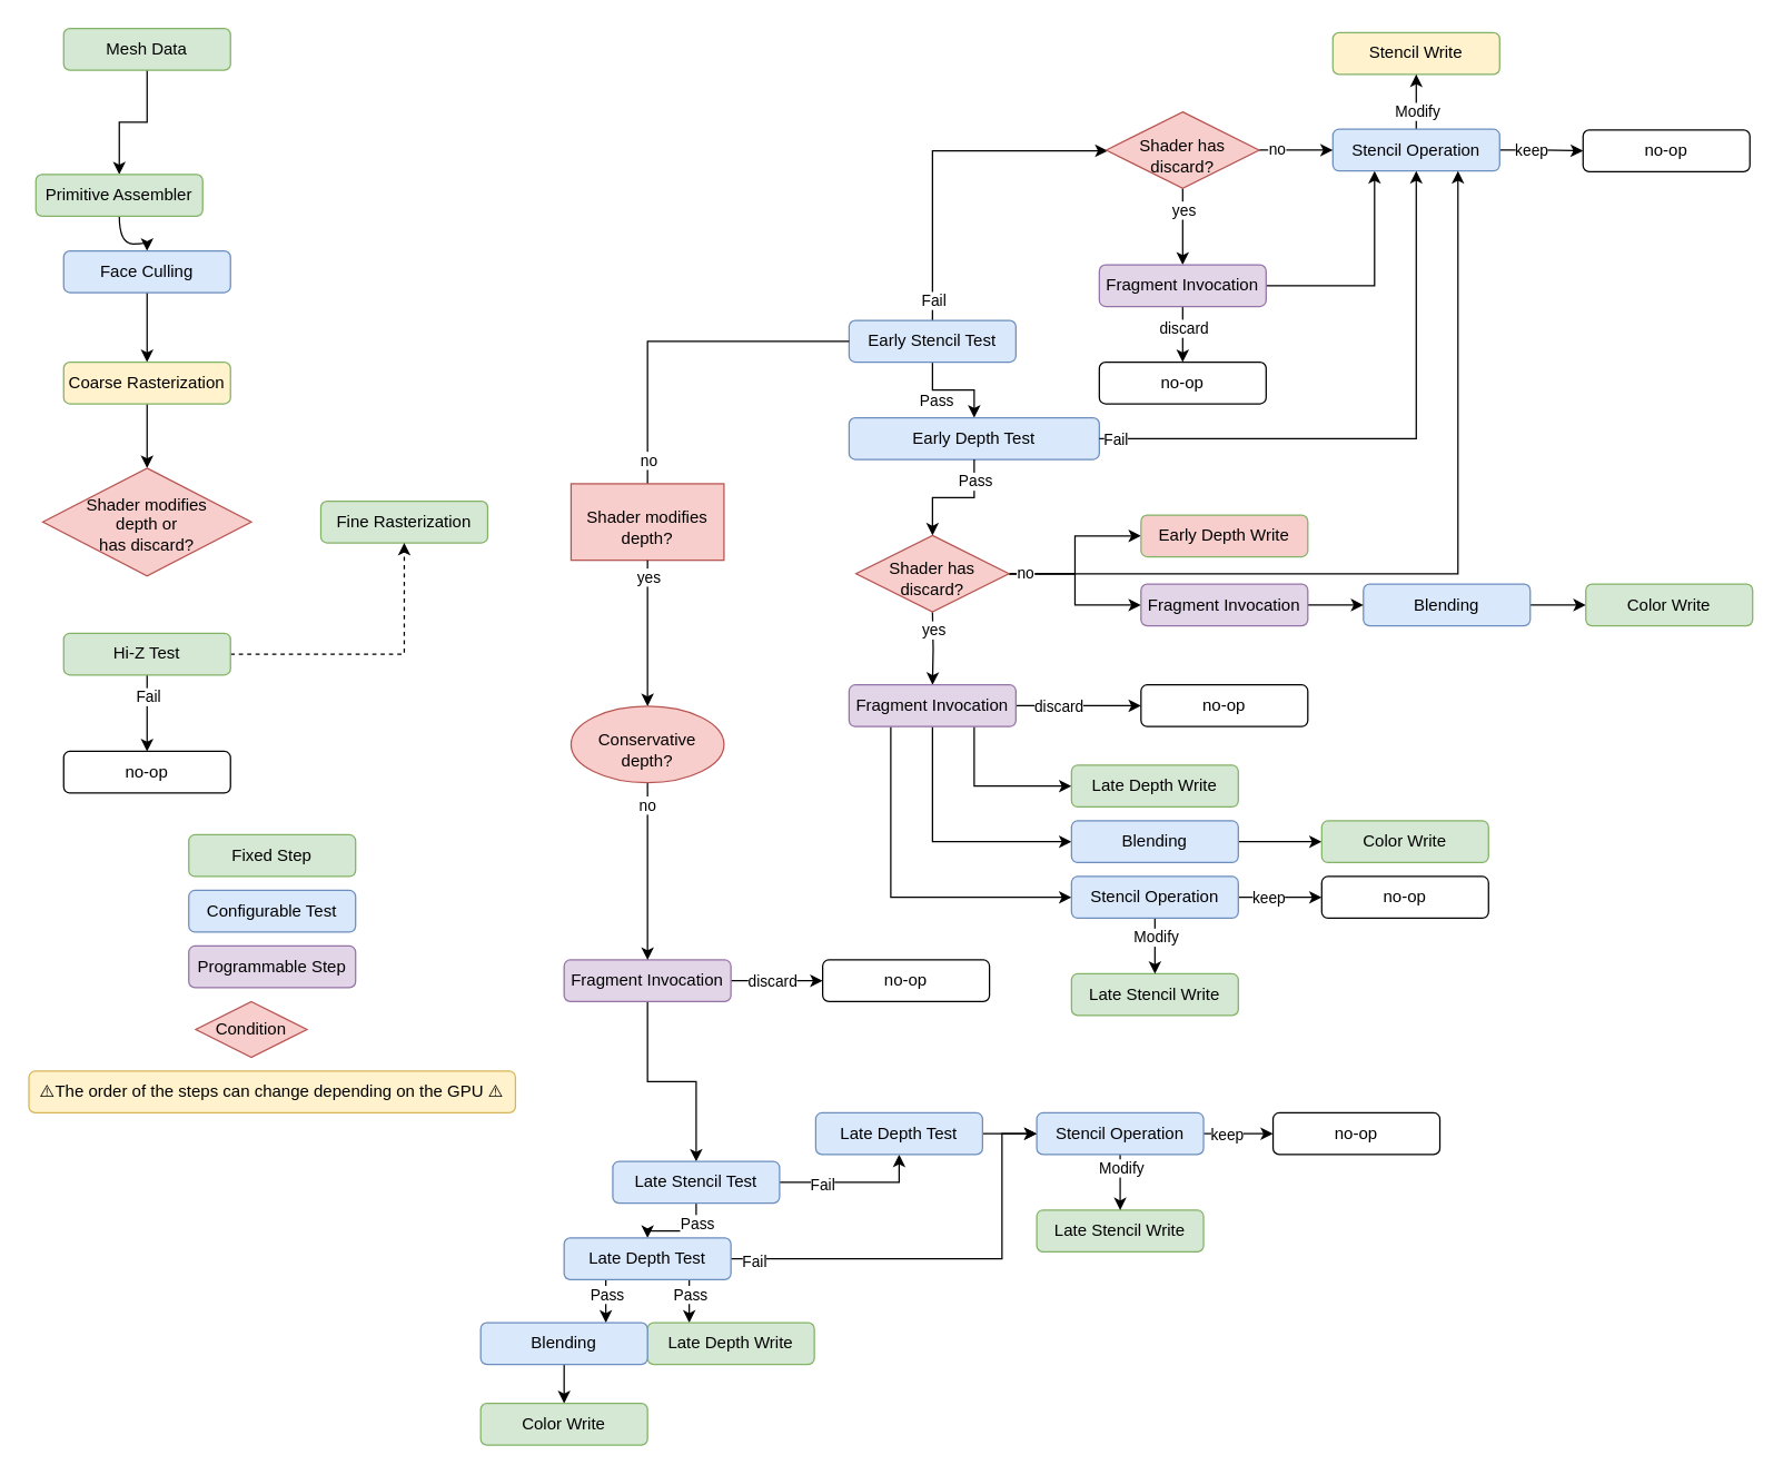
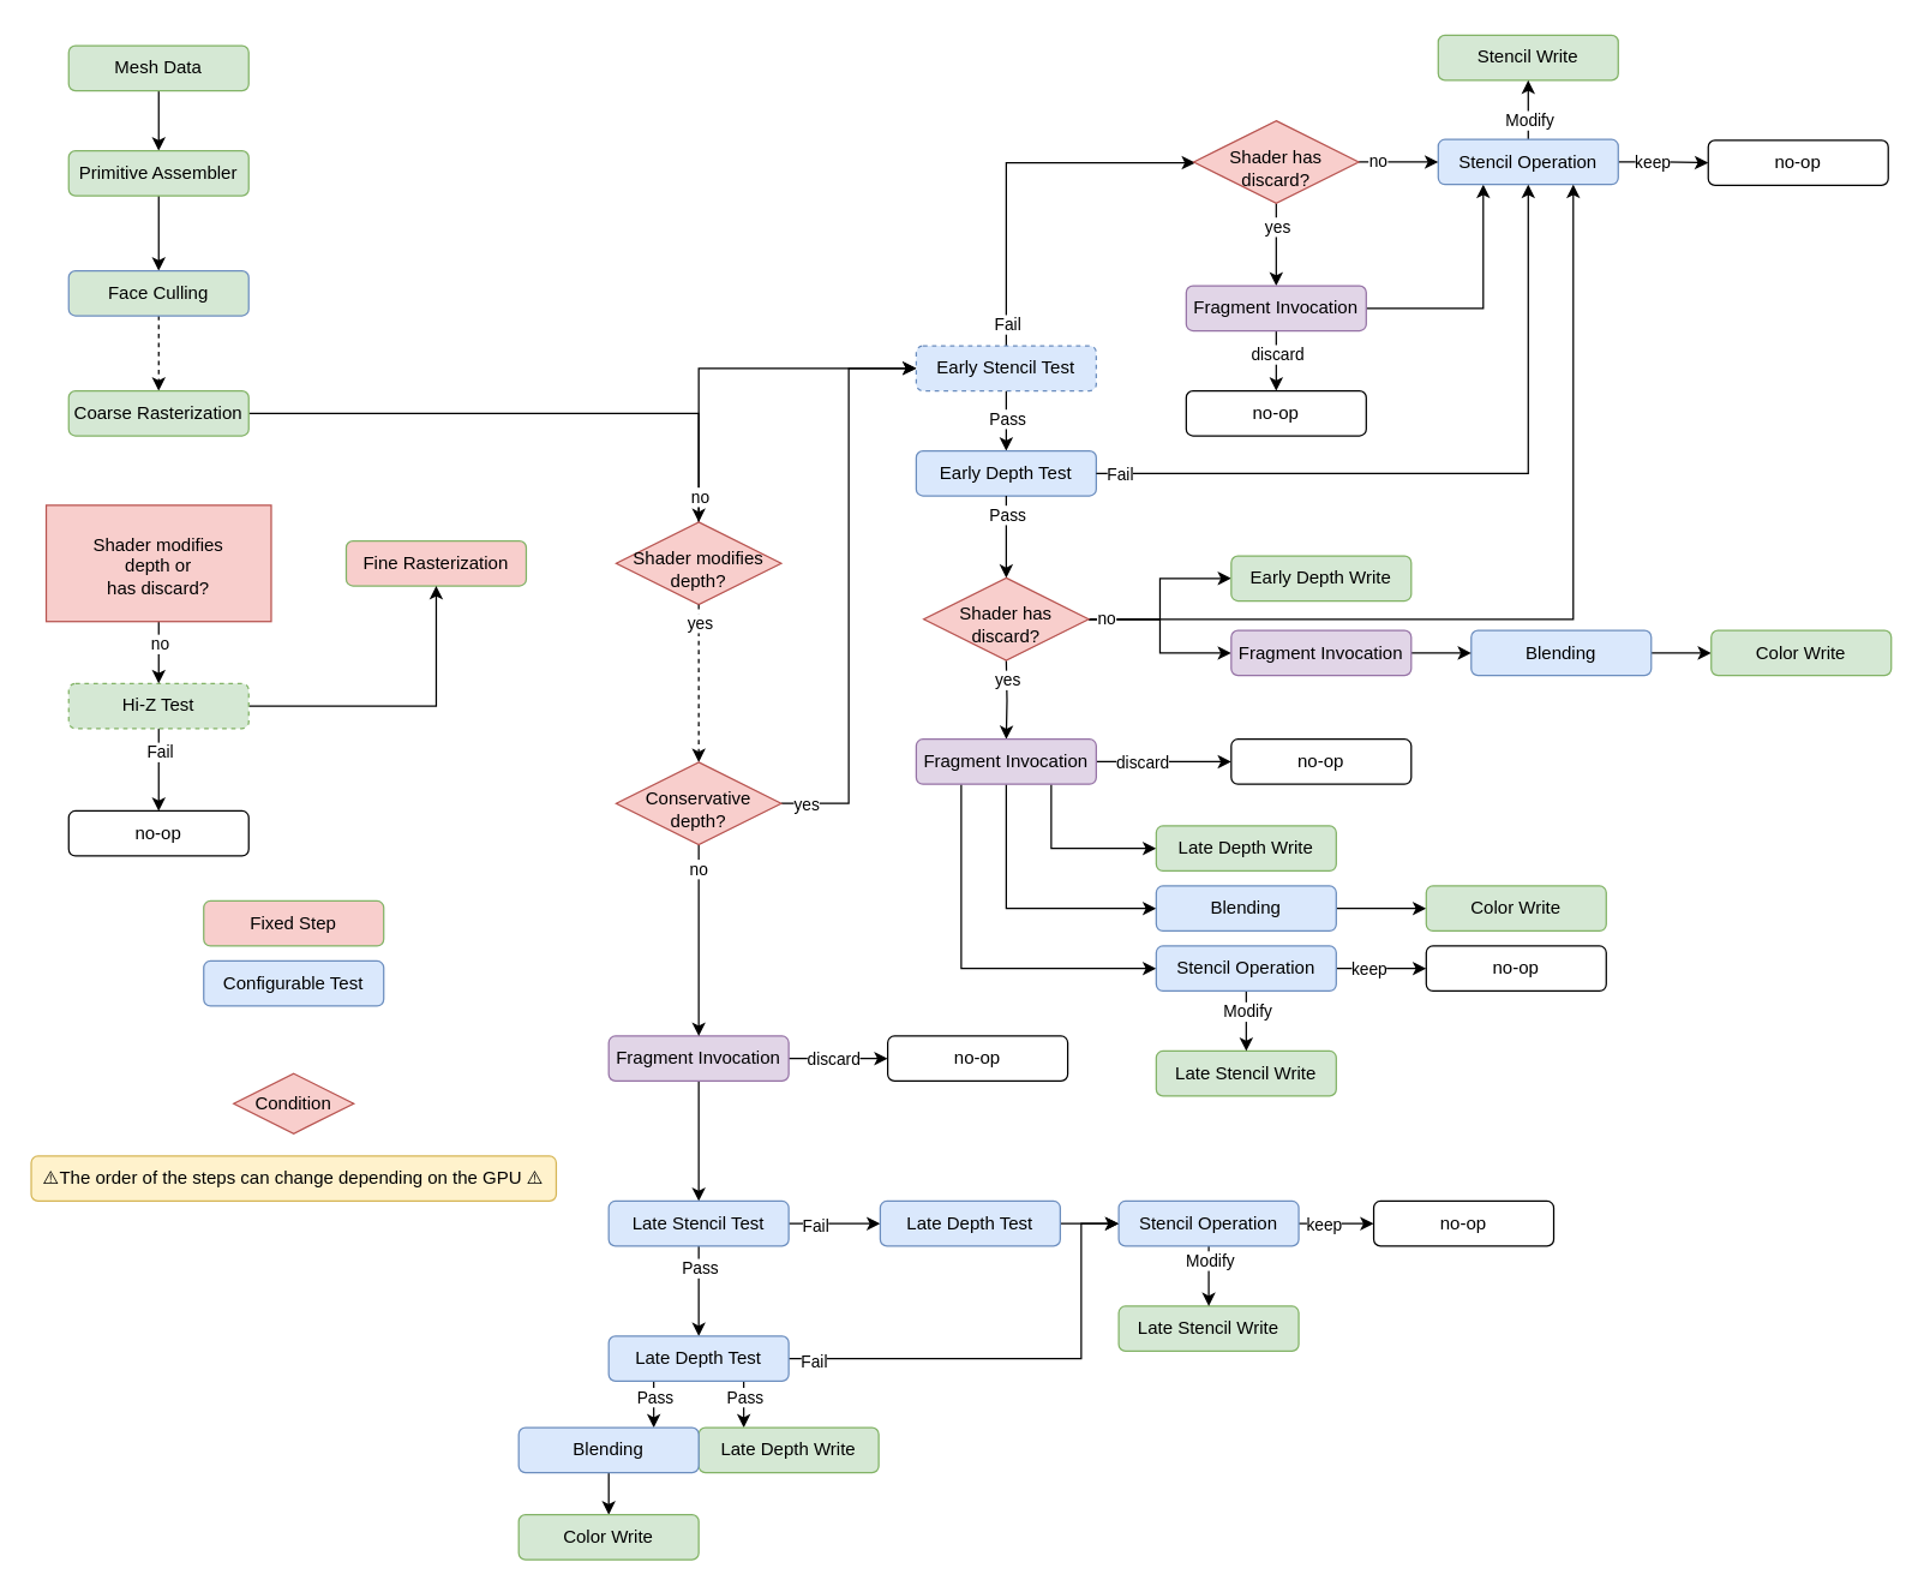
- <mxCell id="3" value="Mesh Data" style="rounded=1;whiteSpace=wrap;html=1;fillColor=#d5e8d4;strokeColor=#82b366;" parent="1" vertex="1"><mxGeometry x="45" y="20" width="120" height="30" as="geometry" /></mxCell>
+ <mxCell id="3" value="Mesh Data" style="rounded=1;whiteSpace=wrap;html=1;fillColor=#d5e8d4;strokeColor=#82b366;" parent="1" vertex="1"><mxGeometry x="45" y="30" width="120" height="30" as="geometry" /></mxCell>
- <mxCell id="17" value="Stencil Write" style="rounded=1;whiteSpace=wrap;html=1;fillColor=#fff2cc;strokeColor=#82b366;" parent="1" vertex="1"><mxGeometry x="958" y="23" width="120" height="30" as="geometry" /></mxCell>
+ <mxCell id="17" value="Stencil Write" style="rounded=1;whiteSpace=wrap;html=1;fillColor=#d5e8d4;strokeColor=#82b366;" parent="1" vertex="1"><mxGeometry x="958" y="23" width="120" height="30" as="geometry" /></mxCell>
- <mxCell id="5" value="Primitive Assembler" style="rounded=1;whiteSpace=wrap;html=1;fillColor=#d5e8d4;strokeColor=#82b366;" parent="1" vertex="1"><mxGeometry x="25" y="125" width="120" height="30" as="geometry" /></mxCell>
+ <mxCell id="5" value="Primitive Assembler" style="rounded=1;whiteSpace=wrap;html=1;fillColor=#d5e8d4;strokeColor=#82b366;" parent="1" vertex="1"><mxGeometry x="45" y="100" width="120" height="30" as="geometry" /></mxCell>
- <mxCell id="7" value="Face Culling" style="rounded=1;whiteSpace=wrap;html=1;fillColor=#dae8fc;strokeColor=#6c8ebf;" parent="1" vertex="1"><mxGeometry x="45" y="180" width="120" height="30" as="geometry" /></mxCell>
+ <mxCell id="7" value="Face Culling" style="rounded=1;whiteSpace=wrap;html=1;fillColor=#d5e8d4;strokeColor=#6c8ebf;" parent="1" vertex="1"><mxGeometry x="45" y="180" width="120" height="30" as="geometry" /></mxCell>
- <mxCell id="6" style="edgeStyle=orthogonalEdgeStyle;rounded=0;orthogonalLoop=1;jettySize=auto;html=1;" parent="1" source="7" target="42" edge="1"><mxGeometry relative="1" as="geometry" /></mxCell>
+ <mxCell id="6" style="edgeStyle=orthogonalEdgeStyle;rounded=0;orthogonalLoop=1;jettySize=auto;html=1;dashed=1;" parent="1" source="7" target="42" edge="1"><mxGeometry relative="1" as="geometry" /></mxCell>
- <mxCell id="51" style="edgeStyle=orthogonalEdgeStyle;rounded=0;orthogonalLoop=1;jettySize=auto;html=1;exitX=0.5;exitY=0;exitDx=0;exitDy=0;entryX=0;entryY=0.5;entryDx=0;entryDy=0;endArrow=none;" parent="1" source="55" target="16" edge="1"><mxGeometry relative="1" as="geometry" /></mxCell>
+ <mxCell id="51" style="edgeStyle=orthogonalEdgeStyle;rounded=0;orthogonalLoop=1;jettySize=auto;html=1;exitX=0.5;exitY=0;exitDx=0;exitDy=0;entryX=0;entryY=0.5;entryDx=0;entryDy=0;" parent="1" source="55" target="16" edge="1"><mxGeometry relative="1" as="geometry" /></mxCell>
- <mxCell id="16" value="Early Stencil Test" style="rounded=1;whiteSpace=wrap;html=1;fillColor=#dae8fc;strokeColor=#6c8ebf;" parent="1" vertex="1"><mxGeometry x="610" y="230" width="120" height="30" as="geometry" /></mxCell>
+ <mxCell id="16" value="Early Stencil Test" style="rounded=1;whiteSpace=wrap;html=1;fillColor=#dae8fc;strokeColor=#6c8ebf;dashed=1;" parent="1" vertex="1"><mxGeometry x="610" y="230" width="120" height="30" as="geometry" /></mxCell>
- <mxCell id="42" value="Coarse Rasterization" style="rounded=1;whiteSpace=wrap;html=1;fillColor=#fff2cc;strokeColor=#82b366;" parent="1" vertex="1"><mxGeometry x="45" y="260" width="120" height="30" as="geometry" /></mxCell>
+ <mxCell id="42" value="Coarse Rasterization" style="rounded=1;whiteSpace=wrap;html=1;fillColor=#d5e8d4;strokeColor=#82b366;" parent="1" vertex="1"><mxGeometry x="45" y="260" width="120" height="30" as="geometry" /></mxCell>
- <mxCell id="41" value="" style="edgeStyle=orthogonalEdgeStyle;rounded=0;orthogonalLoop=1;jettySize=auto;html=1;" parent="1" source="42" target="106" edge="1"><mxGeometry relative="1" as="geometry" /></mxCell>
+ <mxCell id="41" value="" style="edgeStyle=orthogonalEdgeStyle;rounded=0;orthogonalLoop=1;jettySize=auto;html=1;" parent="1" source="42" target="55" edge="1"><mxGeometry relative="1" as="geometry" /></mxCell>
- <mxCell id="34" value="Early Depth Test" style="rounded=1;whiteSpace=wrap;html=1;fillColor=#dae8fc;strokeColor=#6c8ebf;" parent="1" vertex="1"><mxGeometry x="610" y="300" width="180" height="30" as="geometry" /></mxCell>
+ <mxCell id="34" value="Early Depth Test" style="rounded=1;whiteSpace=wrap;html=1;fillColor=#dae8fc;strokeColor=#6c8ebf;" parent="1" vertex="1"><mxGeometry x="610" y="300" width="120" height="30" as="geometry" /></mxCell>
- <mxCell id="106" value="&lt;span style=&quot;background-color: initial;&quot;&gt;Shader modifies&lt;/span&gt;&lt;div&gt;&lt;span style=&quot;background-color: initial;&quot;&gt;depth or&lt;/span&gt;&lt;/div&gt;&lt;div&gt;&lt;span style=&quot;background-color: initial;&quot;&gt;has discard?&lt;/span&gt;&lt;/div&gt;" style="rhombus;whiteSpace=wrap;html=1;fillColor=#f8cecc;strokeColor=#b85450;spacingTop=3;" parent="1" vertex="1"><mxGeometry x="30" y="336.25" width="150" height="77.5" as="geometry" /></mxCell>
+ <mxCell id="106" value="&lt;span style=&quot;background-color: initial;&quot;&gt;Shader modifies&lt;/span&gt;&lt;div&gt;&lt;span style=&quot;background-color: initial;&quot;&gt;depth or&lt;/span&gt;&lt;/div&gt;&lt;div&gt;&lt;span style=&quot;background-color: initial;&quot;&gt;has discard?&lt;/span&gt;&lt;/div&gt;" style="whiteSpace=wrap;html=1;fillColor=#f8cecc;strokeColor=#b85450;spacingTop=3;rounded=0;" parent="1" vertex="1"><mxGeometry x="30" y="336.25" width="150" height="77.5" as="geometry" /></mxCell>
- <mxCell id="43" value="Fine Rasterization" style="rounded=1;whiteSpace=wrap;html=1;fillColor=#d5e8d4;strokeColor=#82b366;" parent="1" vertex="1"><mxGeometry x="230" y="360" width="120" height="30" as="geometry" /></mxCell>
+ <mxCell id="43" value="Fine Rasterization" style="rounded=1;whiteSpace=wrap;html=1;fillColor=#f8cecc;strokeColor=#82b366;" parent="1" vertex="1"><mxGeometry x="230" y="360" width="120" height="30" as="geometry" /></mxCell>
- <mxCell id="55" value="&lt;span style=&quot;background-color: initial;&quot;&gt;Shader modifies&lt;/span&gt;&lt;div&gt;&lt;span style=&quot;background-color: initial;&quot;&gt;depth?&lt;/span&gt;&lt;/div&gt;" style="whiteSpace=wrap;html=1;fillColor=#f8cecc;strokeColor=#b85450;spacingTop=8;rounded=0;" parent="1" vertex="1"><mxGeometry x="410" y="347.5" width="110" height="55" as="geometry" /></mxCell>
+ <mxCell id="55" value="&lt;span style=&quot;background-color: initial;&quot;&gt;Shader modifies&lt;/span&gt;&lt;div&gt;&lt;span style=&quot;background-color: initial;&quot;&gt;depth?&lt;/span&gt;&lt;/div&gt;" style="rhombus;whiteSpace=wrap;html=1;fillColor=#f8cecc;strokeColor=#b85450;spacingTop=8;" parent="1" vertex="1"><mxGeometry x="410" y="347.5" width="110" height="55" as="geometry" /></mxCell>
- <mxCell id="59" value="Early Depth Write" style="rounded=1;whiteSpace=wrap;html=1;fillColor=#f8cecc;strokeColor=#82b366;" parent="1" vertex="1"><mxGeometry x="820" y="370" width="120" height="30" as="geometry" /></mxCell>
+ <mxCell id="59" value="Early Depth Write" style="rounded=1;whiteSpace=wrap;html=1;fillColor=#d5e8d4;strokeColor=#82b366;" parent="1" vertex="1"><mxGeometry x="820" y="370" width="120" height="30" as="geometry" /></mxCell>
+ <mxCell id="111" style="edgeStyle=orthogonalEdgeStyle;rounded=0;orthogonalLoop=1;jettySize=auto;html=1;entryX=0;entryY=0.5;entryDx=0;entryDy=0;" edge="1" parent="1" source="113" target="16"><mxGeometry relative="1" as="geometry" /></mxCell>
+ <mxCell id="112" value="yes" style="edgeLabel;html=1;align=center;verticalAlign=middle;resizable=0;points=[];" vertex="1" connectable="0" parent="111"><mxGeometry x="-0.915" y="-1" relative="1" as="geometry"><mxPoint y="-1" as="offset" /></mxGeometry></mxCell>
+ <mxCell id="104" style="edgeStyle=orthogonalEdgeStyle;rounded=0;orthogonalLoop=1;jettySize=auto;html=1;exitX=0.5;exitY=1;exitDx=0;exitDy=0;" parent="1" source="106" target="48" edge="1"><mxGeometry relative="1" as="geometry" /></mxCell>
+ <mxCell id="105" value="no" style="edgeLabel;html=1;align=center;verticalAlign=middle;resizable=0;points=[];" parent="104" vertex="1" connectable="0"><mxGeometry x="-0.638" relative="1" as="geometry"><mxPoint y="8" as="offset" /></mxGeometry></mxCell>
- <mxCell id="109" value="" style="edgeStyle=orthogonalEdgeStyle;rounded=0;orthogonalLoop=1;jettySize=auto;html=1;exitX=0.5;exitY=1;exitDx=0;exitDy=0;entryX=0.5;entryY=0;entryDx=0;entryDy=0;" edge="1" parent="1" source="55" target="113"><mxGeometry relative="1" as="geometry"><mxPoint x="465" y="403" as="sourcePoint" /><mxPoint x="465" y="690" as="targetPoint" /></mxGeometry></mxCell>
+ <mxCell id="109" value="" style="edgeStyle=orthogonalEdgeStyle;rounded=0;orthogonalLoop=1;jettySize=auto;html=1;exitX=0.5;exitY=1;exitDx=0;exitDy=0;entryX=0.5;entryY=0;entryDx=0;entryDy=0;dashed=1;" edge="1" parent="1" source="55" target="113"><mxGeometry relative="1" as="geometry"><mxPoint x="465" y="403" as="sourcePoint" /><mxPoint x="465" y="690" as="targetPoint" /></mxGeometry></mxCell>
- <mxCell id="48" value="Hi-Z Test" style="rounded=1;whiteSpace=wrap;html=1;fillColor=#d5e8d4;strokeColor=#82b366;" parent="1" vertex="1"><mxGeometry x="45" y="455" width="120" height="30" as="geometry" /></mxCell>
+ <mxCell id="48" value="Hi-Z Test" style="rounded=1;whiteSpace=wrap;html=1;fillColor=#d5e8d4;strokeColor=#82b366;dashed=1;" parent="1" vertex="1"><mxGeometry x="45" y="455" width="120" height="30" as="geometry" /></mxCell>
- <mxCell id="44" value="" style="edgeStyle=orthogonalEdgeStyle;rounded=0;orthogonalLoop=1;jettySize=auto;html=1;dashed=1;" parent="1" source="48" target="43" edge="1"><mxGeometry relative="1" as="geometry" /></mxCell>
+ <mxCell id="44" value="" style="edgeStyle=orthogonalEdgeStyle;rounded=0;orthogonalLoop=1;jettySize=auto;html=1;" parent="1" source="48" target="43" edge="1"><mxGeometry relative="1" as="geometry" /></mxCell>
- <mxCell id="113" value="&lt;div&gt;&lt;span style=&quot;background-color: initial;&quot;&gt;Conservative&lt;/span&gt;&lt;/div&gt;&lt;div&gt;&lt;span style=&quot;background-color: initial;&quot;&gt;depth?&lt;/span&gt;&lt;/div&gt;" style="ellipse;whiteSpace=wrap;html=1;fillColor=#f8cecc;strokeColor=#b85450;spacingTop=8;" vertex="1" parent="1"><mxGeometry x="410" y="507.5" width="110" height="55" as="geometry" /></mxCell>
+ <mxCell id="113" value="&lt;div&gt;&lt;span style=&quot;background-color: initial;&quot;&gt;Conservative&lt;/span&gt;&lt;/div&gt;&lt;div&gt;&lt;span style=&quot;background-color: initial;&quot;&gt;depth?&lt;/span&gt;&lt;/div&gt;" style="rhombus;whiteSpace=wrap;html=1;fillColor=#f8cecc;strokeColor=#b85450;spacingTop=8;" vertex="1" parent="1"><mxGeometry x="410" y="507.5" width="110" height="55" as="geometry" /></mxCell>
- <mxCell id="22" value="Fixed Step" style="rounded=1;whiteSpace=wrap;html=1;fillColor=#d5e8d4;strokeColor=#82b366;" parent="1" vertex="1"><mxGeometry x="135" y="600" width="120" height="30" as="geometry" /></mxCell>
+ <mxCell id="22" value="Fixed Step" style="rounded=1;whiteSpace=wrap;html=1;fillColor=#f8cecc;strokeColor=#82b366;" parent="1" vertex="1"><mxGeometry x="135" y="600" width="120" height="30" as="geometry" /></mxCell>
- <mxCell id="24" value="Programmable Step" style="rounded=1;whiteSpace=wrap;html=1;fillColor=#e1d5e7;strokeColor=#9673a6;" parent="1" vertex="1"><mxGeometry x="135" y="680" width="120" height="30" as="geometry" /></mxCell>
- <mxCell id="50" value="Condition" style="rhombus;whiteSpace=wrap;html=1;fillColor=#f8cecc;strokeColor=#b85450;" parent="1" vertex="1"><mxGeometry x="140" y="720" width="80" height="40" as="geometry" /></mxCell>
+ <mxCell id="50" value="Condition" style="rhombus;whiteSpace=wrap;html=1;fillColor=#f8cecc;strokeColor=#b85450;" parent="1" vertex="1"><mxGeometry x="155" y="715" width="80" height="40" as="geometry" /></mxCell>
- <mxCell id="31" value="Late Stencil Test" style="rounded=1;whiteSpace=wrap;html=1;fillColor=#dae8fc;strokeColor=#6c8ebf;" parent="1" vertex="1"><mxGeometry x="440" y="835" width="120" height="30" as="geometry" /></mxCell>
+ <mxCell id="31" value="Late Stencil Test" style="rounded=1;whiteSpace=wrap;html=1;fillColor=#dae8fc;strokeColor=#6c8ebf;" parent="1" vertex="1"><mxGeometry x="405" y="800" width="120" height="30" as="geometry" /></mxCell>
